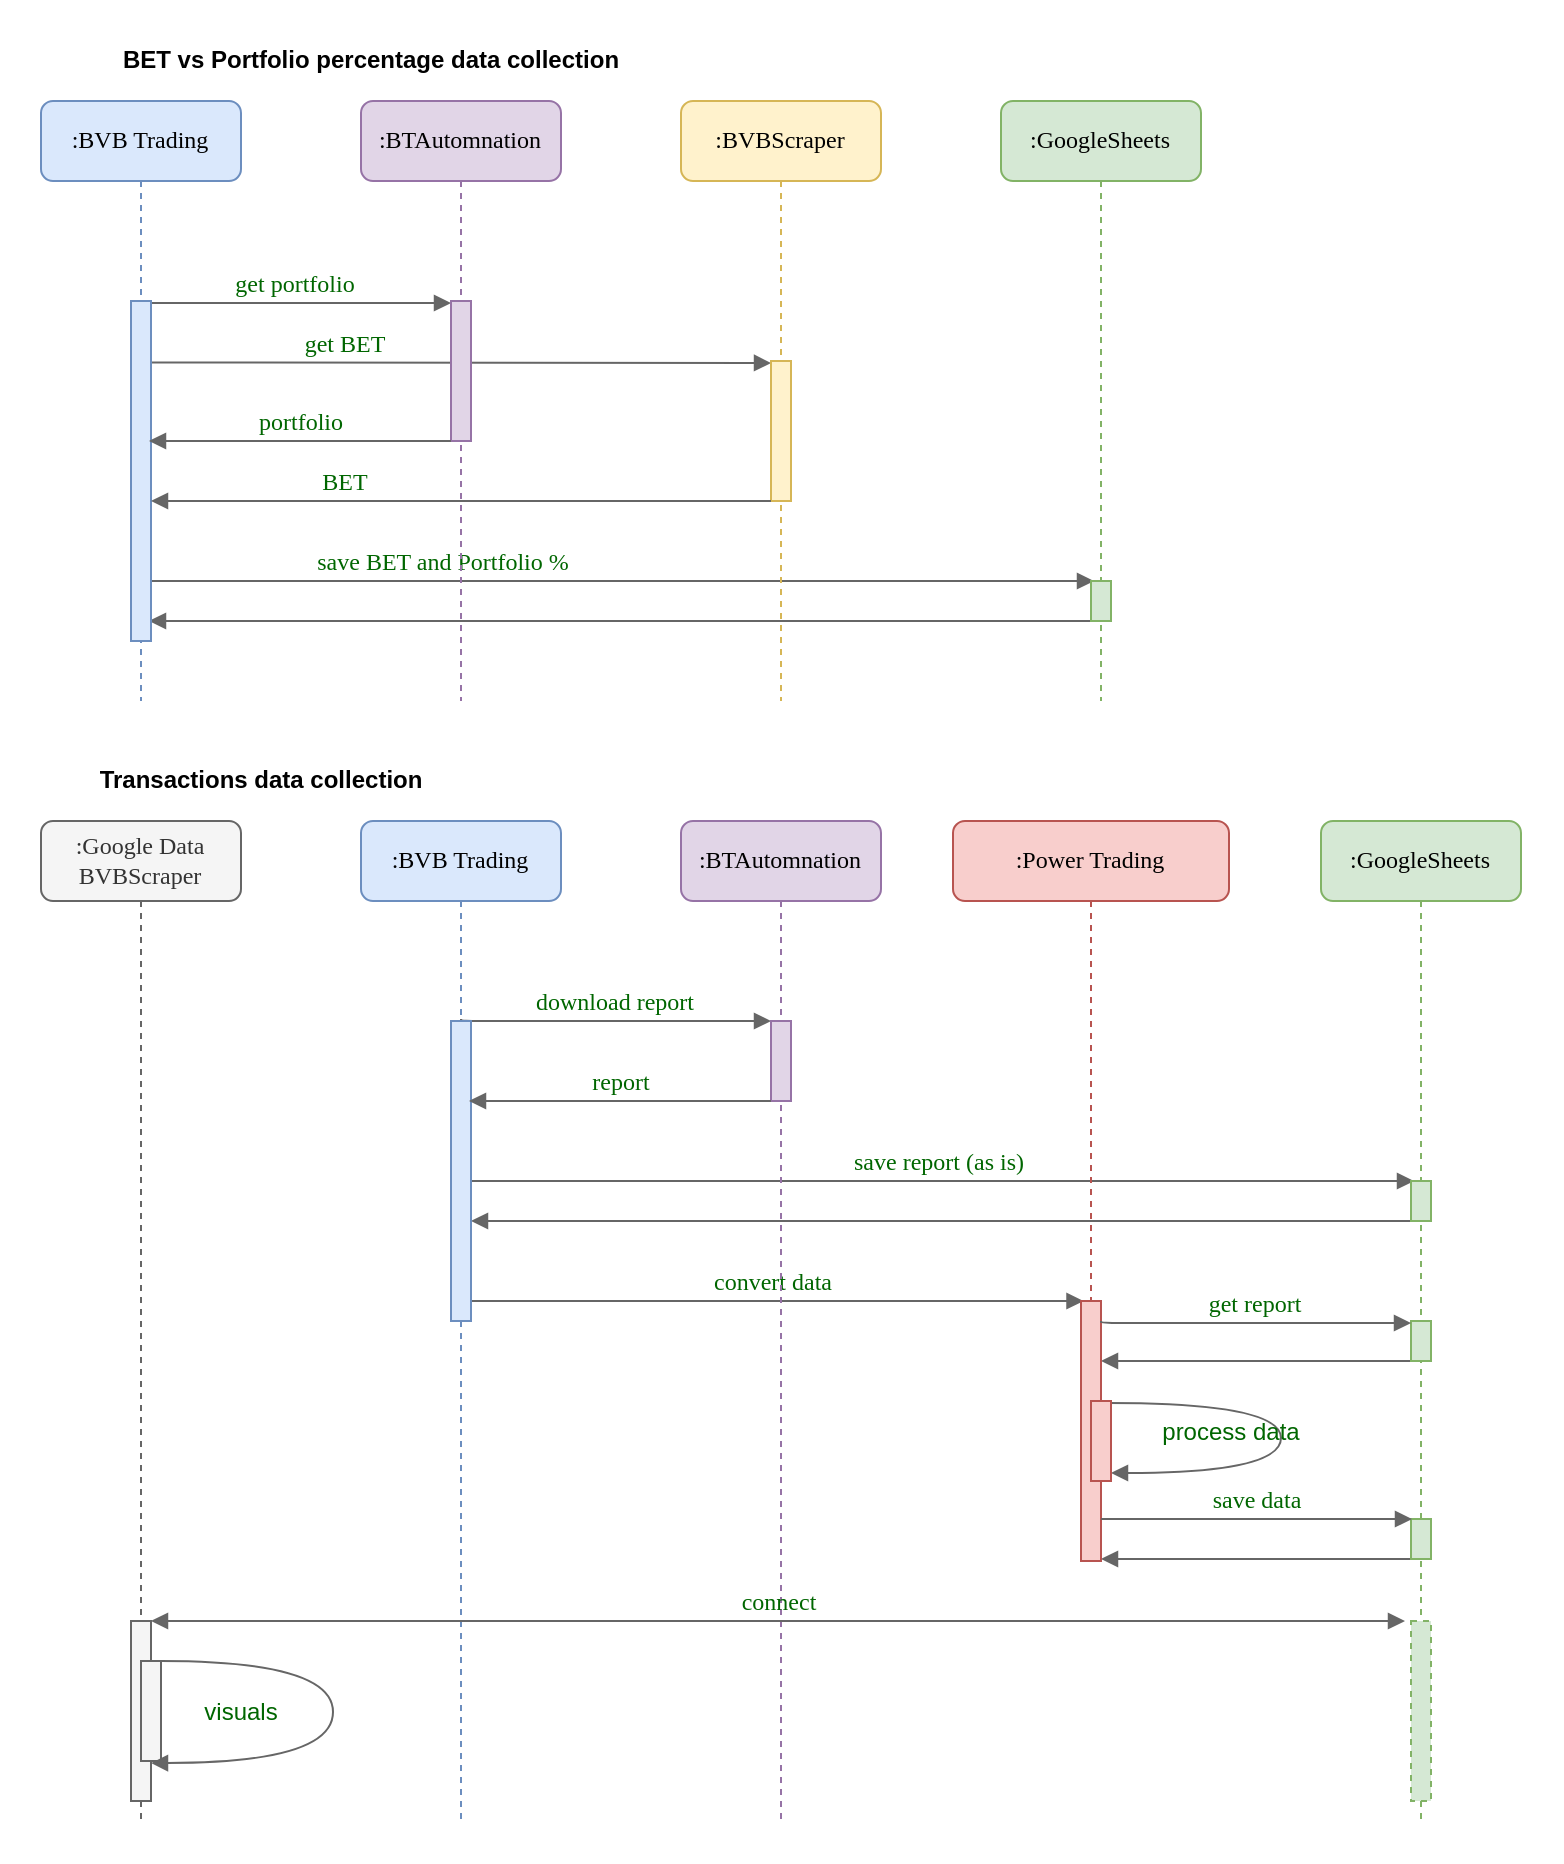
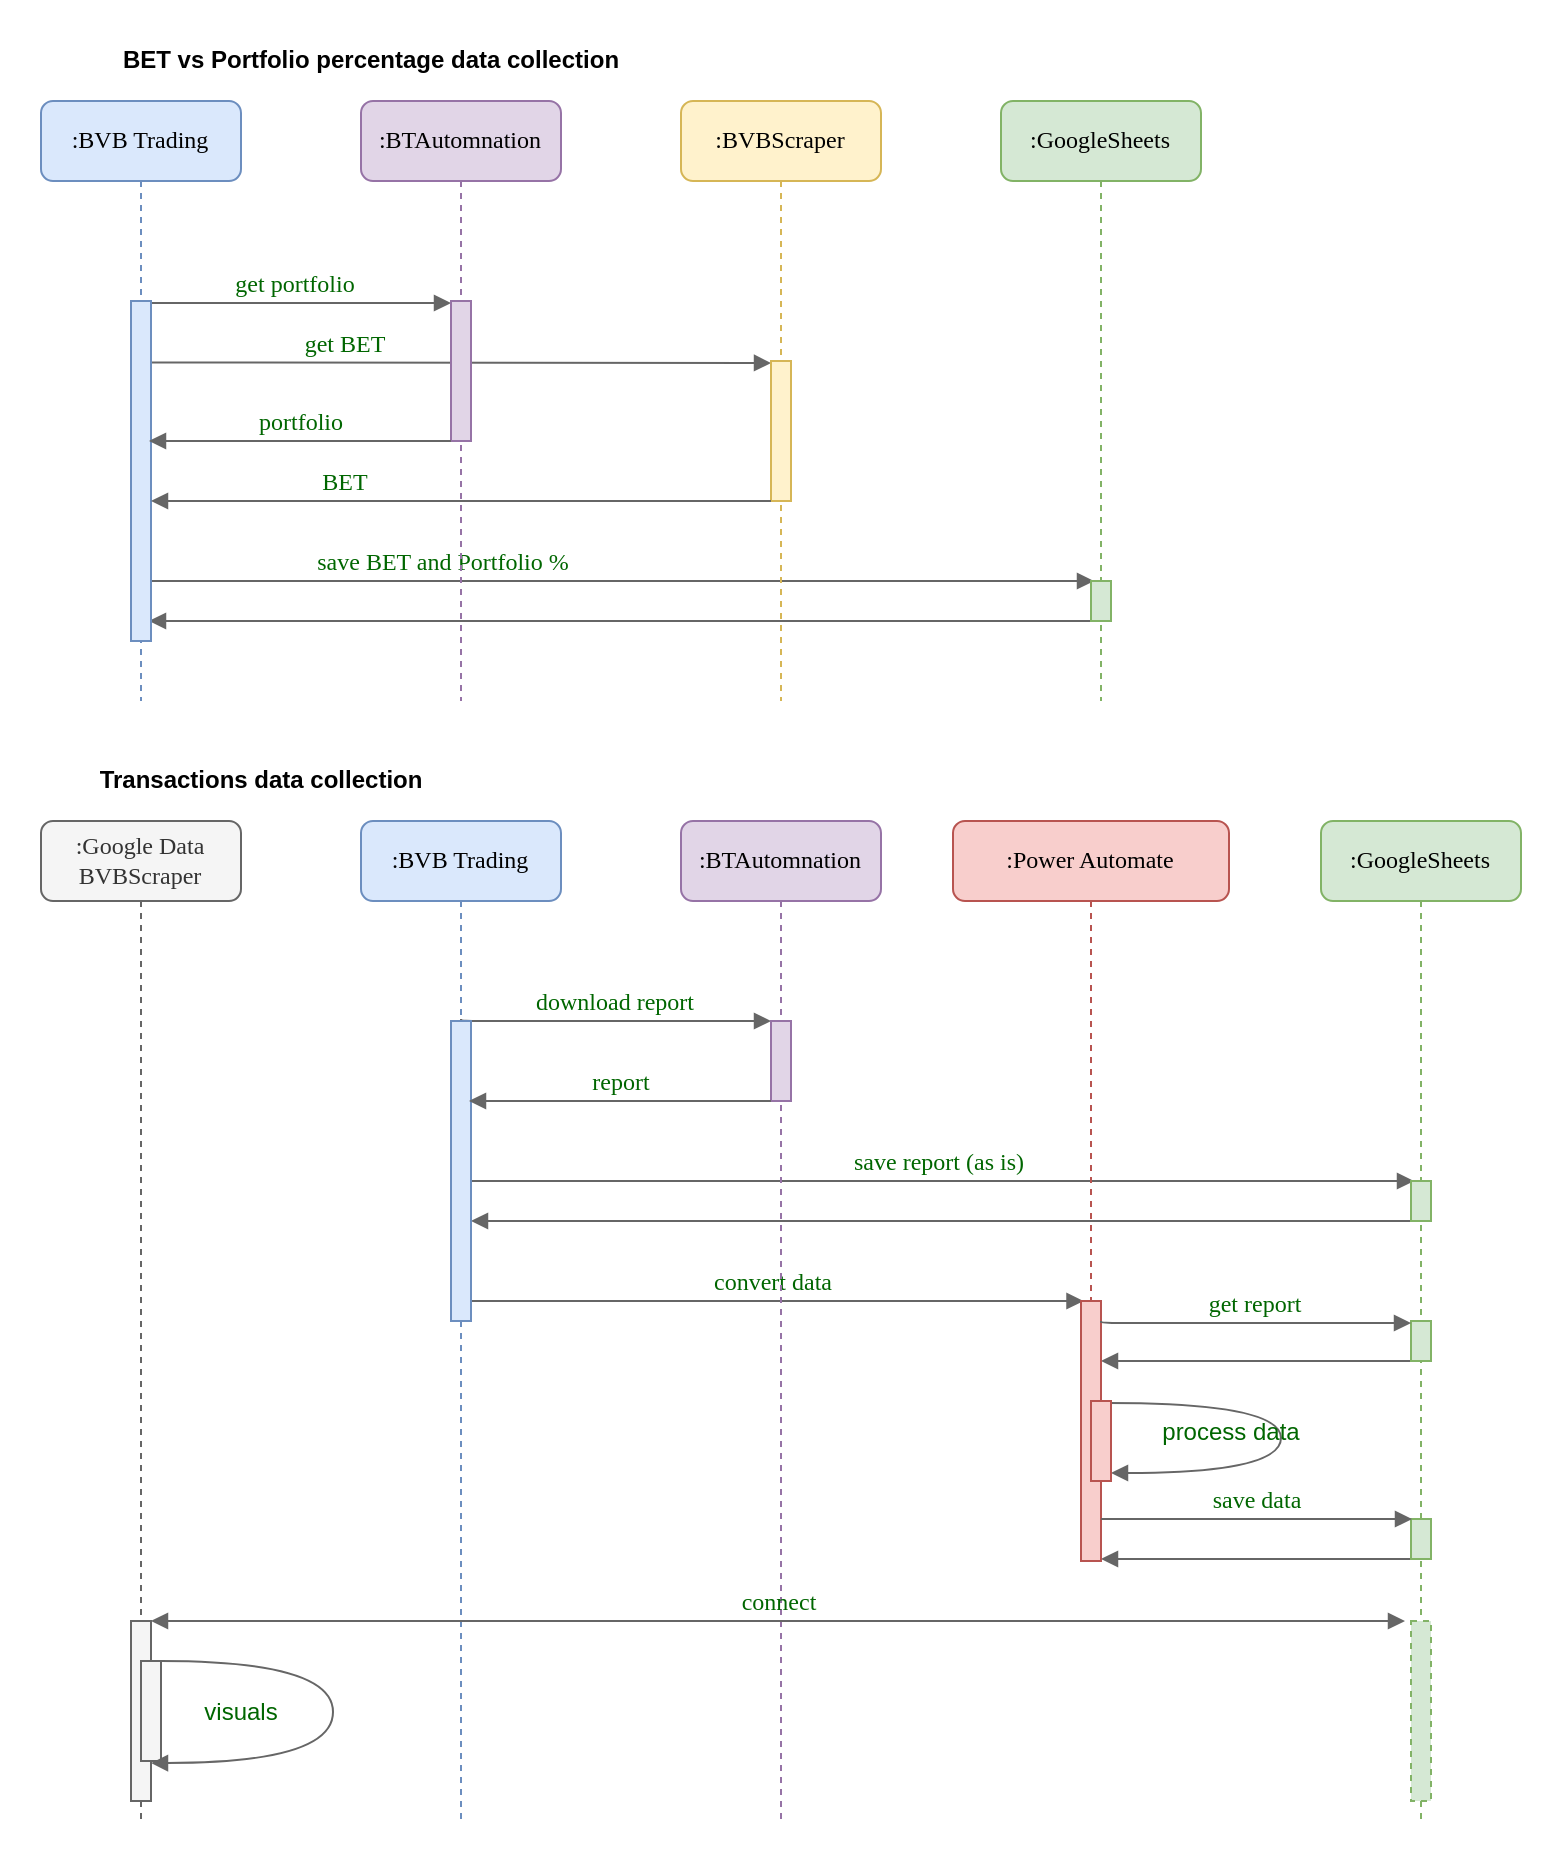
- <mxCell id="31" value=":Power Trading" style="shape=umlLifeline;perimeter=lifelinePerimeter;whiteSpace=wrap;html=1;container=1;collapsible=0;recursiveResize=0;outlineConnect=0;rounded=1;shadow=0;comic=0;labelBackgroundColor=none;strokeWidth=1;fontFamily=Verdana;fontSize=12;align=center;fillColor=#f8cecc;strokeColor=#b85450;" vertex="1" parent="1"><mxGeometry x="476" y="410" width="138" height="370" as="geometry" /></mxCell>
+ <mxCell id="31" value=":Power Automate" style="shape=umlLifeline;perimeter=lifelinePerimeter;whiteSpace=wrap;html=1;container=1;collapsible=0;recursiveResize=0;outlineConnect=0;rounded=1;shadow=0;comic=0;labelBackgroundColor=none;strokeWidth=1;fontFamily=Verdana;fontSize=12;align=center;fillColor=#f8cecc;strokeColor=#b85450;" vertex="1" parent="1"><mxGeometry x="476" y="410" width="138" height="370" as="geometry" /></mxCell>
